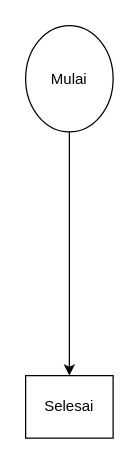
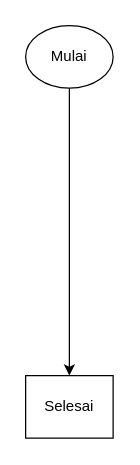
- <mxCell id="3" value="Mulai" style="ellipse;whiteSpace=wrap;html=1;" parent="1" vertex="1"><mxGeometry x="20" y="20" width="70" height="85" as="geometry" /></mxCell>
+ <mxCell id="3" value="Mulai" style="ellipse;whiteSpace=wrap;html=1;" parent="1" vertex="1"><mxGeometry x="20" y="20" width="70" height="50" as="geometry" /></mxCell>
